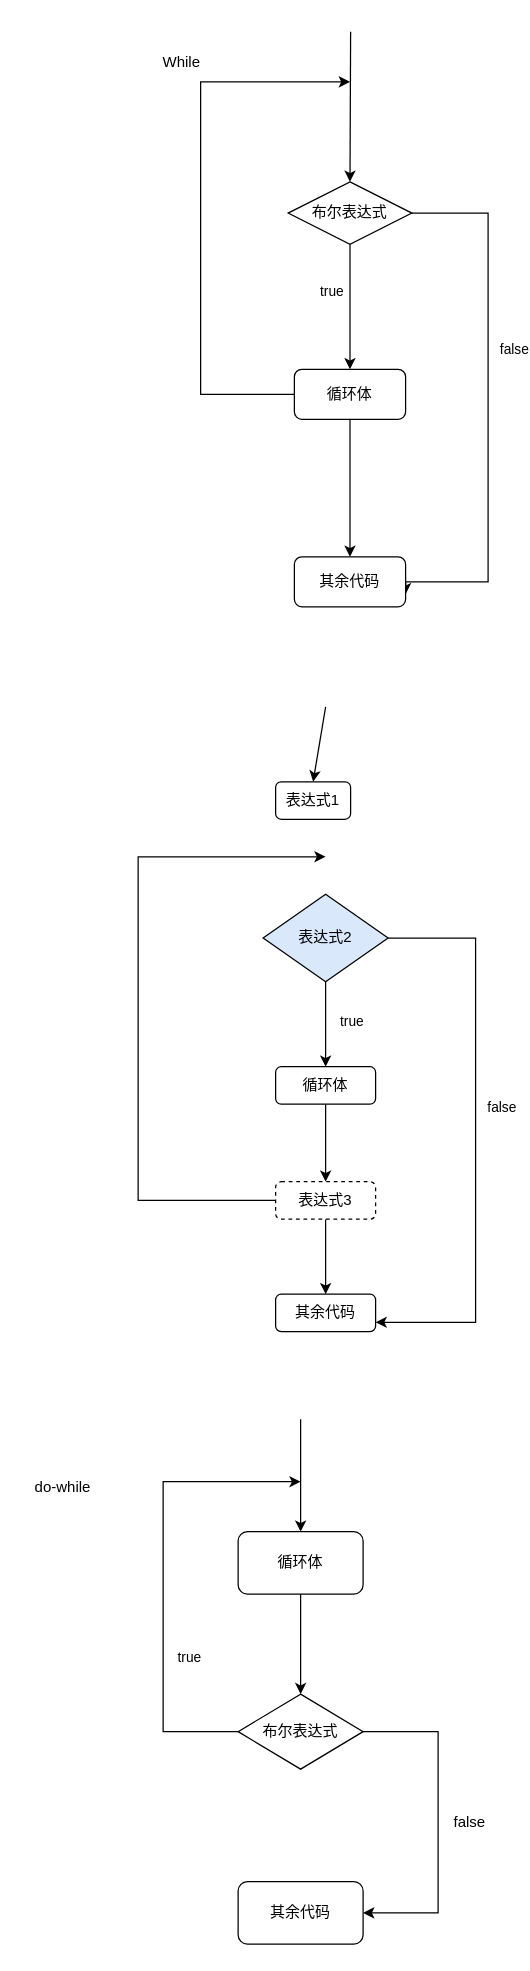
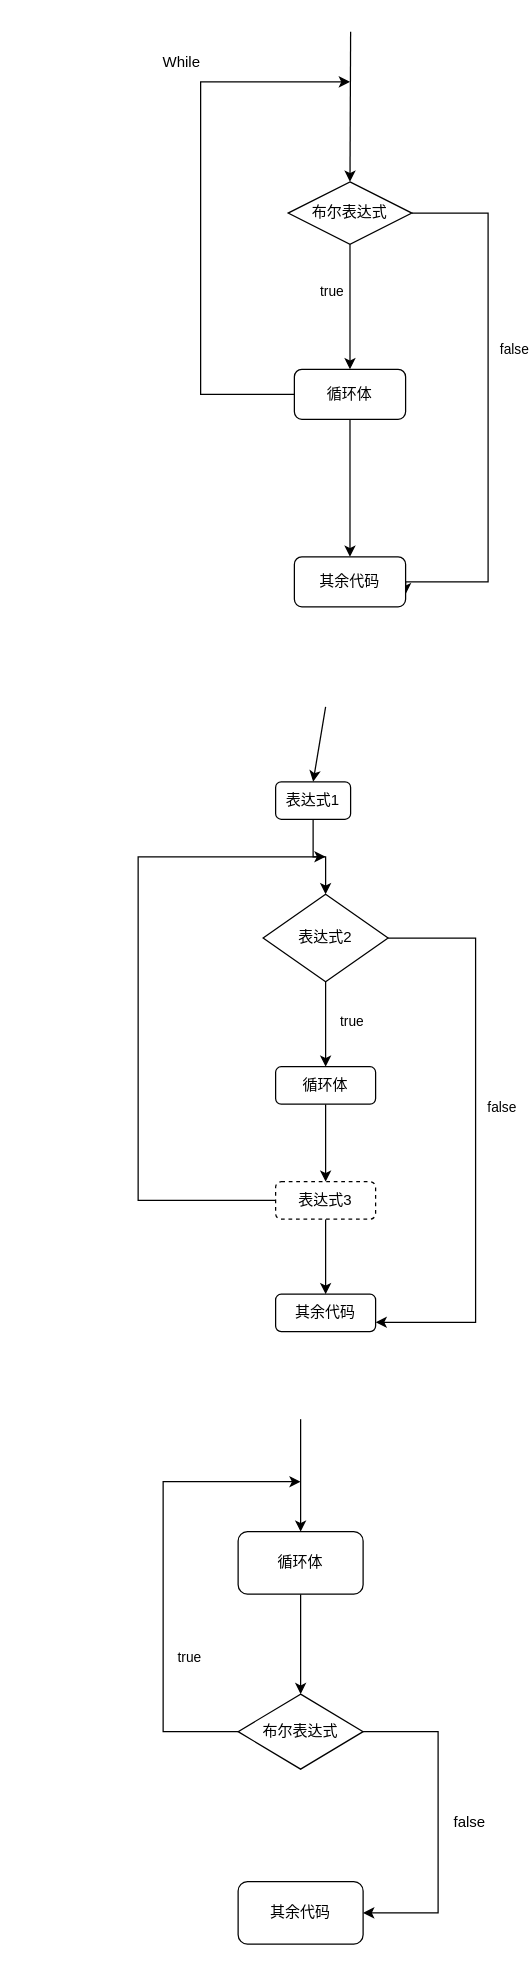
+ <mxCell id="13" style="edgeStyle=orthogonalEdgeStyle;rounded=0;orthogonalLoop=1;jettySize=auto;html=1;entryX=0.5;entryY=0;entryDx=0;entryDy=0;" edge="1" parent="1" source="14" target="19"><mxGeometry relative="1" as="geometry" /></mxCell>
- <mxCell id="19" value="表达式2" style="rhombus;whiteSpace=wrap;html=1;fillColor=#dae8fc;" vertex="1" parent="1"><mxGeometry x="210" y="715" width="100" height="70" as="geometry" /></mxCell>
+ <mxCell id="19" value="表达式2" style="rhombus;whiteSpace=wrap;html=1;" vertex="1" parent="1"><mxGeometry x="210" y="715" width="100" height="70" as="geometry" /></mxCell>
- <mxCell id="27" value="do-while" style="text;html=1;strokeColor=none;fillColor=none;align=center;verticalAlign=middle;whiteSpace=wrap;rounded=0;" vertex="1" parent="1"><mxGeometry x="20" y="1175" width="60" height="30" as="geometry" /></mxCell>
